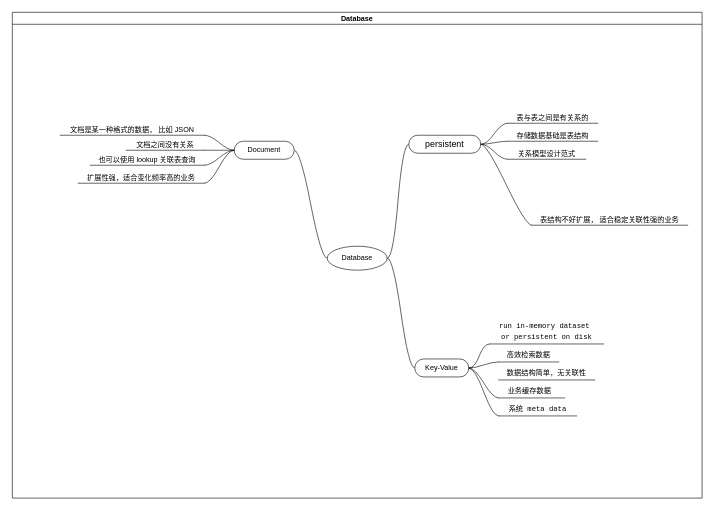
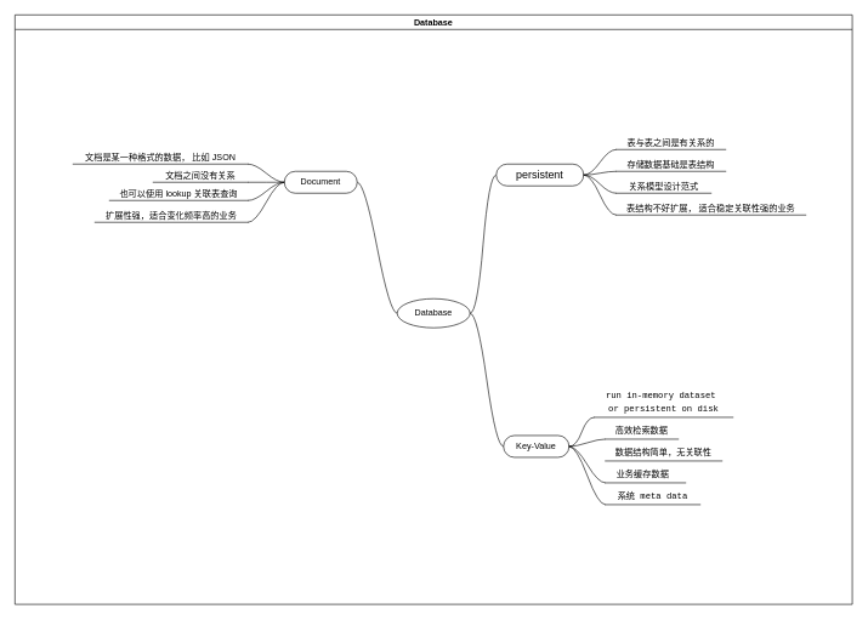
- <mxCell id="23" value="表结构不好扩展， 适合稳定关联性强的业务" style="whiteSpace=wrap;html=1;shape=partialRectangle;top=0;left=0;bottom=1;right=0;points=[[0,1],[1,1]];fillColor=none;align=center;verticalAlign=bottom;routingCenterY=0.5;snapToPoint=1;recursiveResize=0;autosize=1;treeFolding=1;treeMoving=1;newEdgeStyle={&quot;edgeStyle&quot;:&quot;entityRelationEdgeStyle&quot;,&quot;startArrow&quot;:&quot;none&quot;,&quot;endArrow&quot;:&quot;none&quot;,&quot;segment&quot;:10,&quot;curved&quot;:1};fontColor=default;labelBackgroundColor=none;" parent="2" vertex="1"><mxGeometry x="866" y="335" width="260" height="20" as="geometry" /></mxCell>
+ <mxCell id="23" value="表结构不好扩展， 适合稳定关联性强的业务" style="whiteSpace=wrap;html=1;shape=partialRectangle;top=0;left=0;bottom=1;right=0;points=[[0,1],[1,1]];fillColor=none;align=center;verticalAlign=bottom;routingCenterY=0.5;snapToPoint=1;recursiveResize=0;autosize=1;treeFolding=1;treeMoving=1;newEdgeStyle={&quot;edgeStyle&quot;:&quot;entityRelationEdgeStyle&quot;,&quot;startArrow&quot;:&quot;none&quot;,&quot;endArrow&quot;:&quot;none&quot;,&quot;segment&quot;:10,&quot;curved&quot;:1};fontColor=default;labelBackgroundColor=none;" parent="2" vertex="1"><mxGeometry x="826" y="255" width="260" height="20" as="geometry" /></mxCell>
